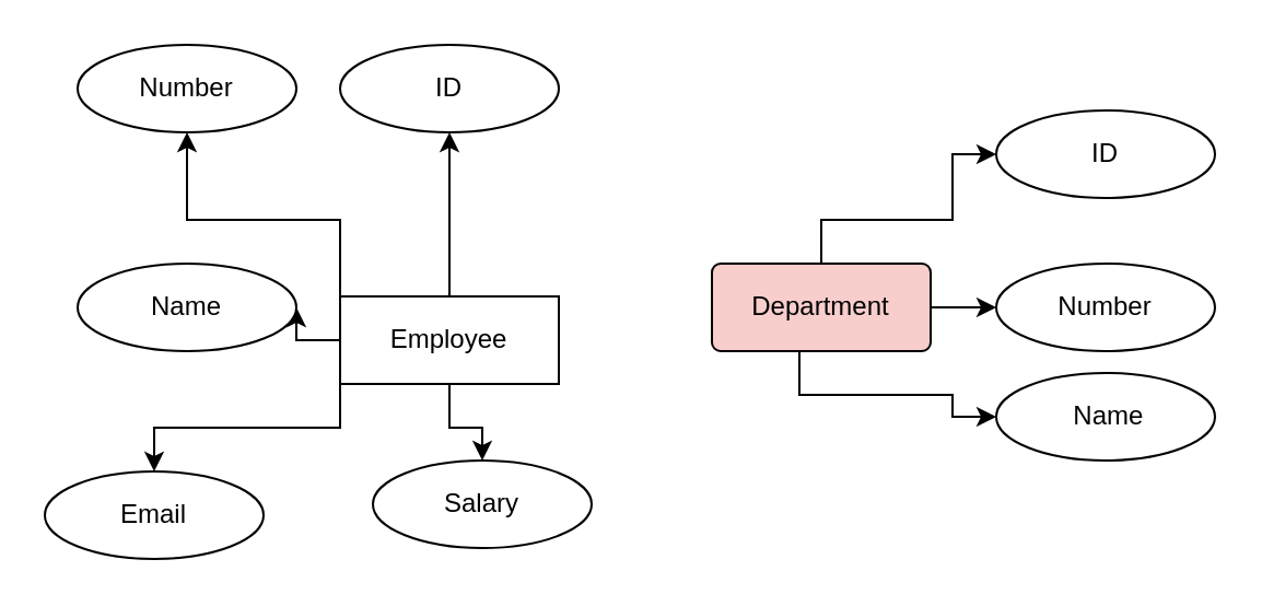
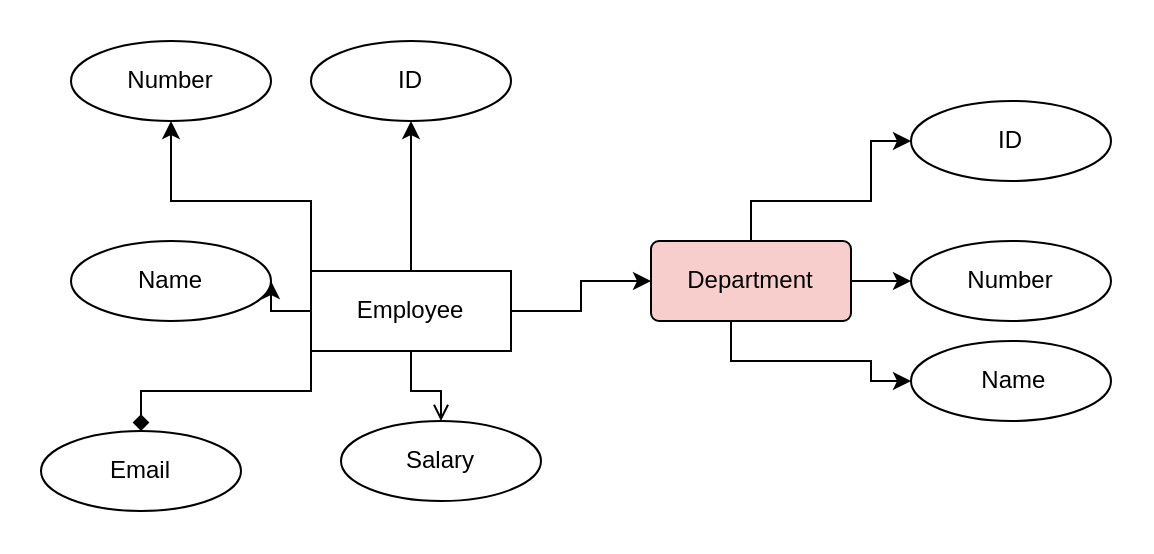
+ <mxCell id="7" style="edgeStyle=orthogonalEdgeStyle;rounded=0;orthogonalLoop=1;jettySize=auto;html=1;entryX=0;entryY=0.5;entryDx=0;entryDy=0;" edge="1" parent="1" source="8" target="20"><mxGeometry relative="1" as="geometry" /></mxCell>
- <mxCell id="2" style="edgeStyle=orthogonalEdgeStyle;rounded=0;orthogonalLoop=1;jettySize=auto;html=1;entryX=0.5;entryY=0;entryDx=0;entryDy=0;" edge="1" parent="1" source="8" target="12"><mxGeometry relative="1" as="geometry" /></mxCell>
+ <mxCell id="2" style="edgeStyle=orthogonalEdgeStyle;rounded=0;orthogonalLoop=1;jettySize=auto;html=1;entryX=0.5;entryY=0;entryDx=0;entryDy=0;endArrow=open;" edge="1" parent="1" source="8" target="12"><mxGeometry relative="1" as="geometry" /></mxCell>
- <mxCell id="6" style="edgeStyle=orthogonalEdgeStyle;rounded=0;orthogonalLoop=1;jettySize=auto;html=1;exitX=0;exitY=1;exitDx=0;exitDy=0;" edge="1" parent="1" source="8" target="15"><mxGeometry relative="1" as="geometry" /></mxCell>
+ <mxCell id="6" style="edgeStyle=orthogonalEdgeStyle;rounded=0;orthogonalLoop=1;jettySize=auto;html=1;exitX=0;exitY=1;exitDx=0;exitDy=0;endArrow=diamond;" edge="1" parent="1" source="8" target="15"><mxGeometry relative="1" as="geometry" /></mxCell>
